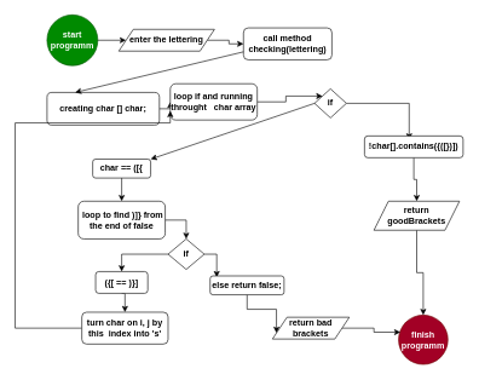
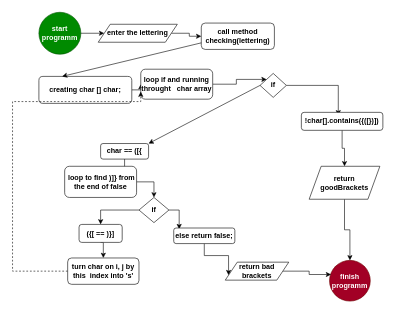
- <mxCell id="15" value="&lt;b&gt;char == ([{&lt;/b&gt;" style="rounded=1;whiteSpace=wrap;html=1;" parent="1" vertex="1"><mxGeometry x="127" y="219" width="80" height="26" as="geometry" /></mxCell>
+ <mxCell id="15" value="&lt;b&gt;char == ([{&lt;/b&gt;" style="rounded=1;whiteSpace=wrap;html=1;" parent="1" vertex="1"><mxGeometry x="167" y="239" width="80" height="26" as="geometry" /></mxCell>
- <mxCell id="24" style="edgeStyle=orthogonalEdgeStyle;rounded=0;orthogonalLoop=1;jettySize=auto;html=1;exitX=0;exitY=0.5;exitDx=0;exitDy=0;entryX=0;entryY=0.75;entryDx=0;entryDy=0;" edge="1" parent="1" source="25" target="10"><mxGeometry relative="1" as="geometry"><mxPoint x="63" y="169" as="targetPoint" /><Array as="points"><mxPoint x="20" y="452" /><mxPoint x="20" y="169" /><mxPoint x="234" y="169" /></Array></mxGeometry></mxCell>
+ <mxCell id="24" style="edgeStyle=orthogonalEdgeStyle;rounded=0;orthogonalLoop=1;jettySize=auto;html=1;exitX=0;exitY=0.5;exitDx=0;exitDy=0;entryX=0;entryY=0.75;entryDx=0;entryDy=0;dashed=1;" edge="1" parent="1" source="25" target="10"><mxGeometry relative="1" as="geometry"><mxPoint x="63" y="169" as="targetPoint" /><Array as="points"><mxPoint x="20" y="452" /><mxPoint x="20" y="169" /><mxPoint x="234" y="169" /></Array></mxGeometry></mxCell>
- <mxCell id="34" value="&lt;b&gt;return goodBrackets&lt;/b&gt;" style="shape=parallelogram;perimeter=parallelogramPerimeter;whiteSpace=wrap;html=1;fixedSize=1;" vertex="1" parent="1"><mxGeometry x="515" y="277" width="118" height="40" as="geometry" /></mxCell>
+ <mxCell id="34" value="&lt;b&gt;return goodBrackets&lt;/b&gt;" style="shape=parallelogram;perimeter=parallelogramPerimeter;whiteSpace=wrap;html=1;fixedSize=1;" vertex="1" parent="1"><mxGeometry x="515" y="277" width="118" height="55" as="geometry" /></mxCell>
